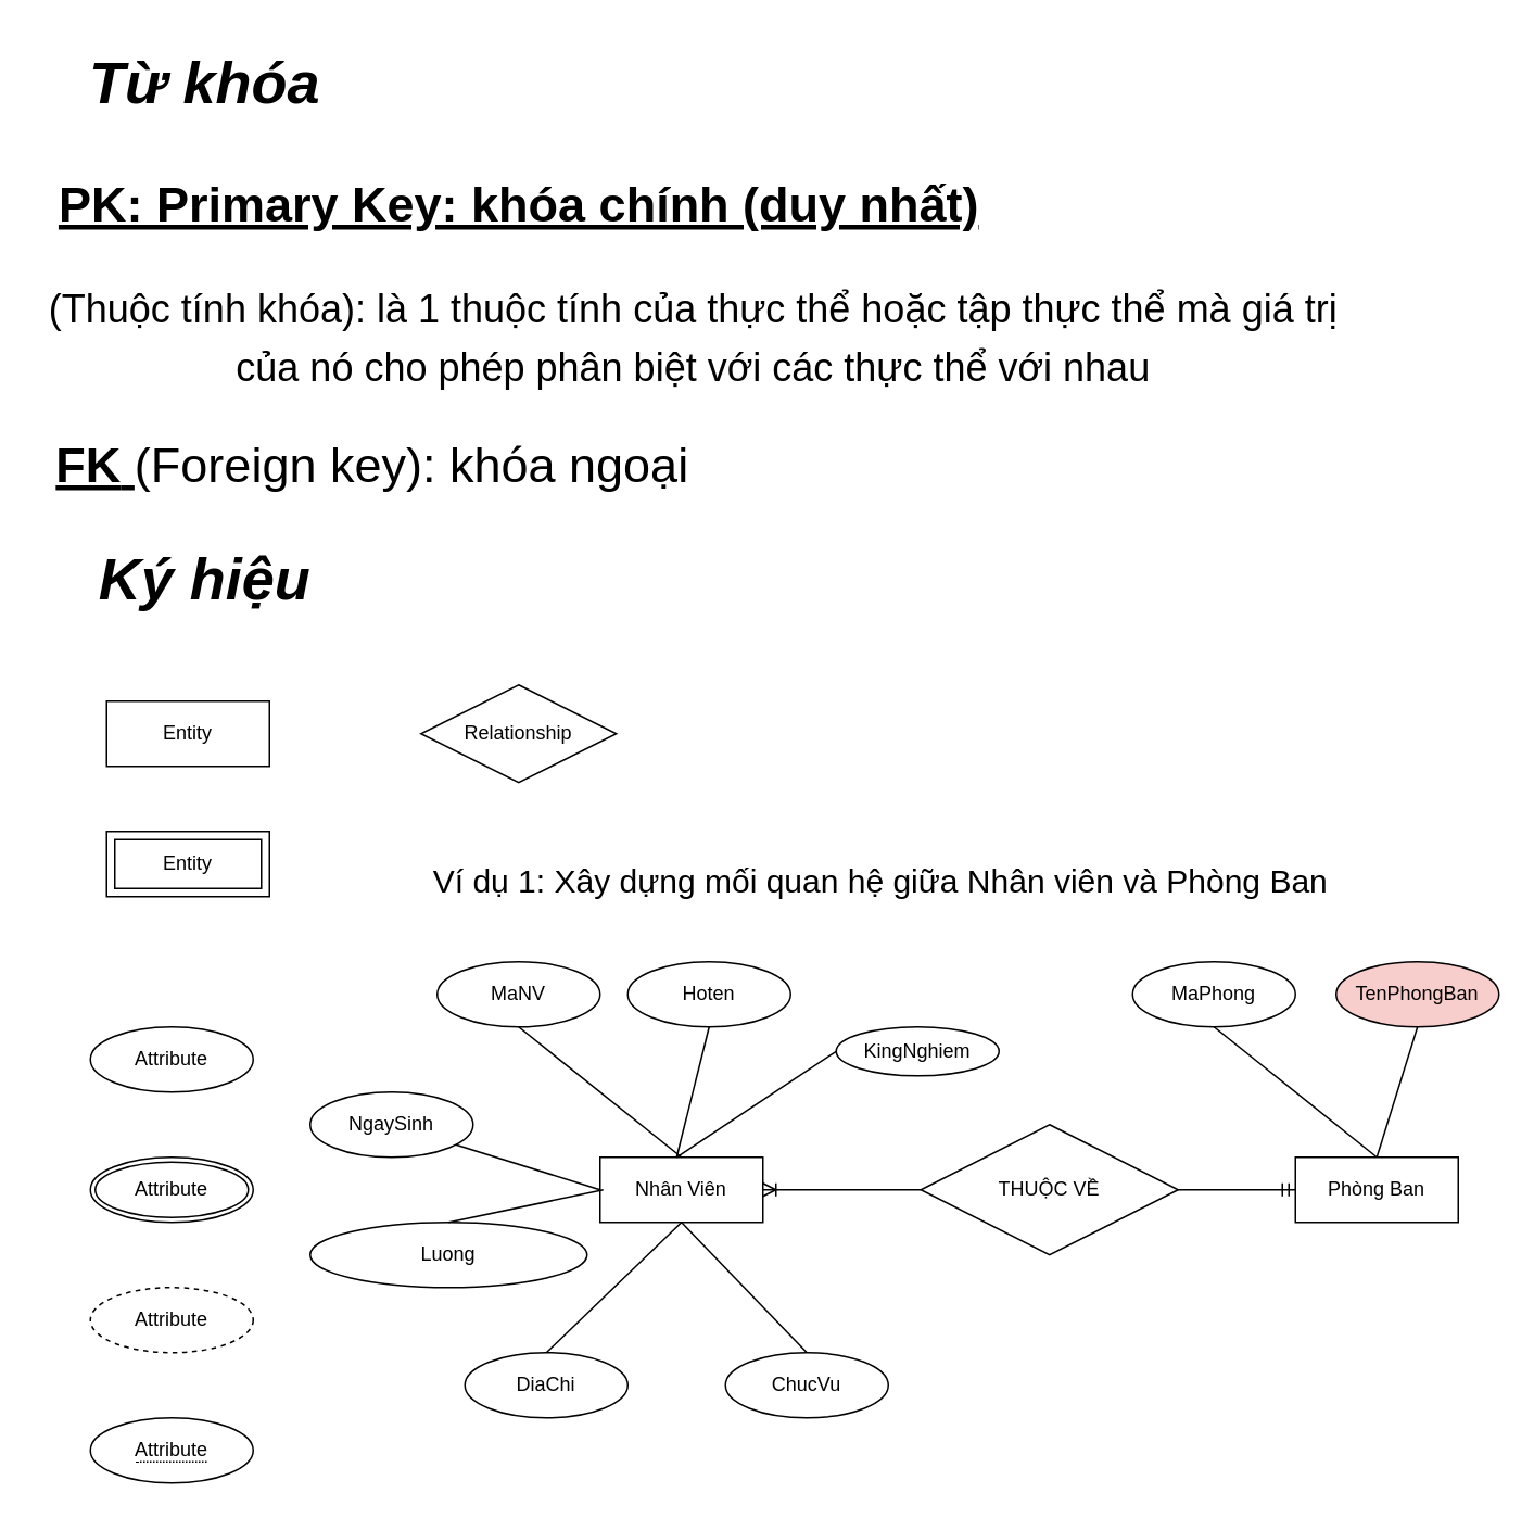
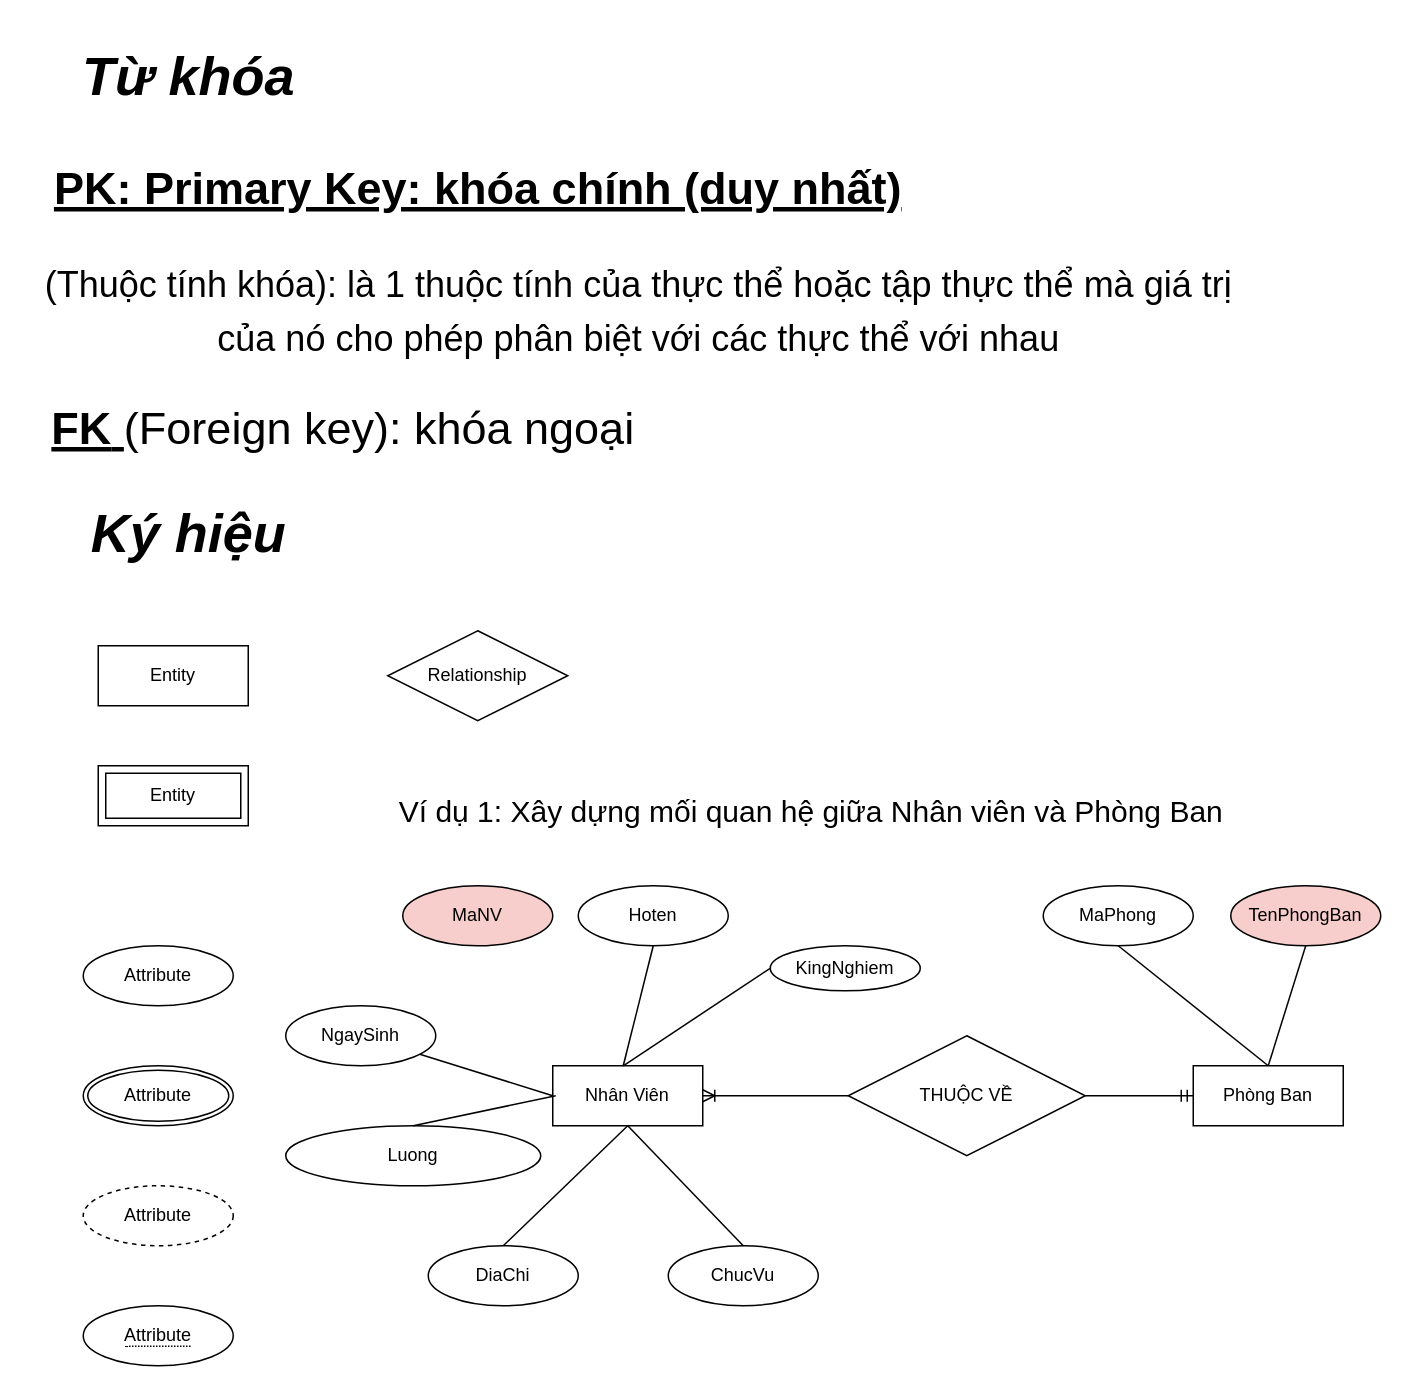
- <mxCell id="16" value="MaNV" style="ellipse;whiteSpace=wrap;html=1;align=center;" vertex="1" parent="1"><mxGeometry x="268" y="590" width="100" height="40" as="geometry" /></mxCell>
+ <mxCell id="16" value="MaNV" style="ellipse;whiteSpace=wrap;html=1;align=center;fillColor=#f8cecc;" vertex="1" parent="1"><mxGeometry x="268" y="590" width="100" height="40" as="geometry" /></mxCell>
- <mxCell id="29" value="" style="endArrow=none;html=1;rounded=0;exitX=0.5;exitY=1;exitDx=0;exitDy=0;entryX=0.5;entryY=0;entryDx=0;entryDy=0;" edge="1" parent="1" source="16" target="15"><mxGeometry width="50" height="50" relative="1" as="geometry"><mxPoint x="340" y="689.37" as="sourcePoint" /><mxPoint x="435" y="689.37" as="targetPoint" /></mxGeometry></mxCell>
